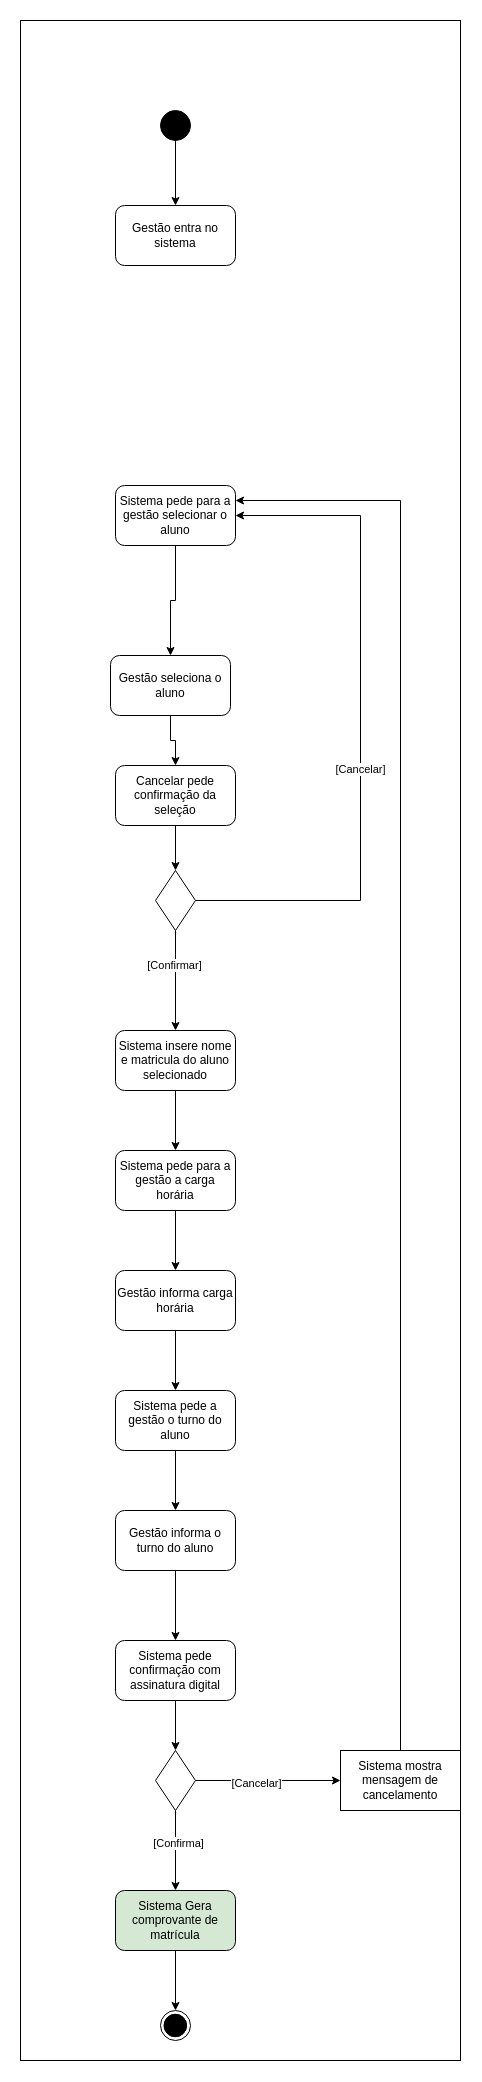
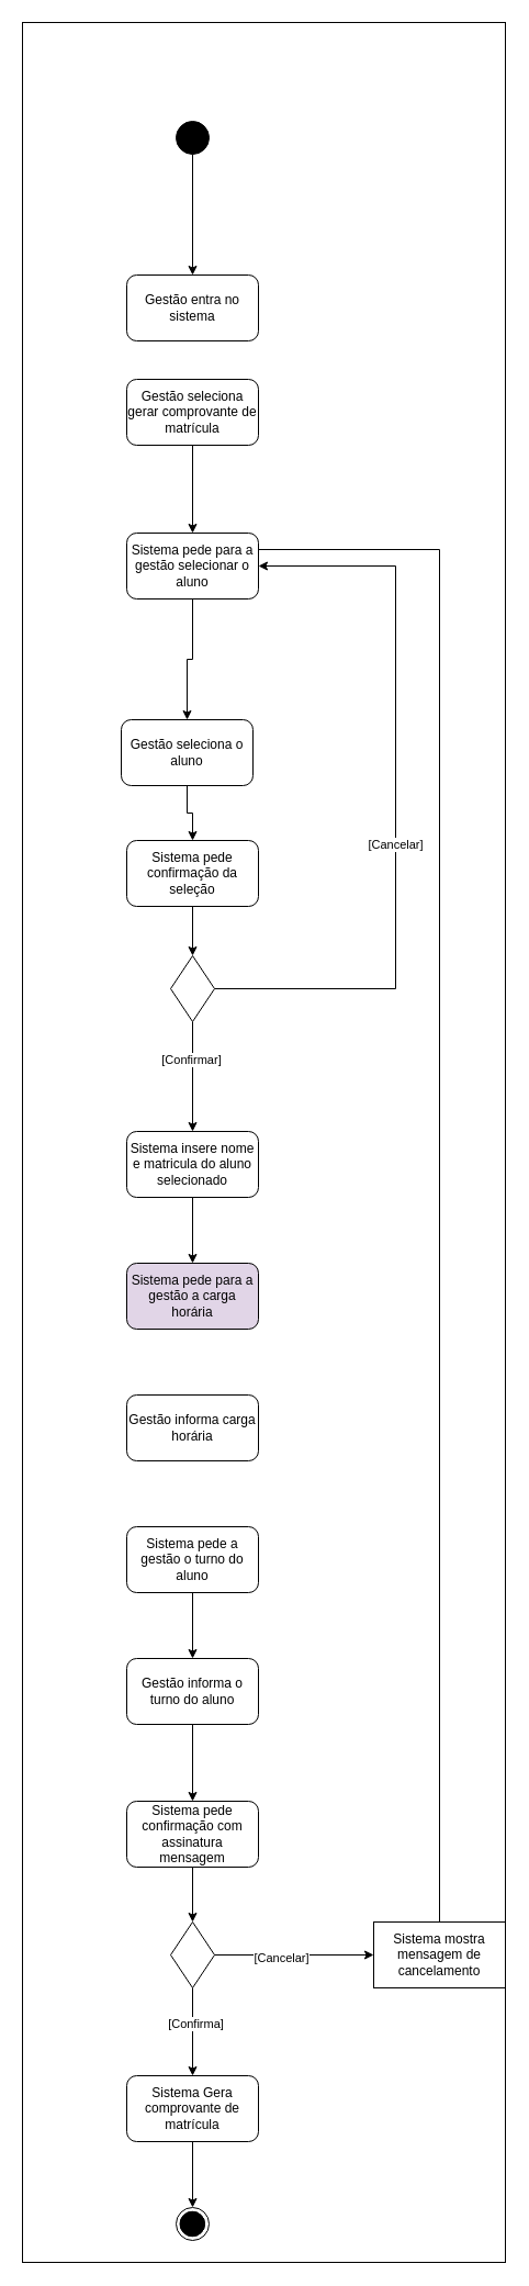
- <mxCell id="5" value="Gestão entra no sistema" style="rounded=1;whiteSpace=wrap;html=1;fillColor=#FFFFFF;" vertex="1" parent="1"><mxGeometry x="115" y="205" width="120" height="60" as="geometry" /></mxCell>
+ <mxCell id="5" value="Gestão entra no sistema" style="rounded=1;whiteSpace=wrap;html=1;fillColor=#FFFFFF;" vertex="1" parent="1"><mxGeometry x="115" y="250" width="120" height="60" as="geometry" /></mxCell>
+ <mxCell id="7" value="Gestão seleciona gerar comprovante de matrícula" style="whiteSpace=wrap;html=1;fillColor=#FFFFFF;rounded=1;" vertex="1" parent="1"><mxGeometry x="115" y="345" width="120" height="60" as="geometry" /></mxCell>
+ <mxCell id="6" value="" style="edgeStyle=orthogonalEdgeStyle;rounded=0;orthogonalLoop=1;jettySize=auto;html=1;" edge="1" parent="1" source="7" target="9"><mxGeometry relative="1" as="geometry" /></mxCell>
- <mxCell id="41" style="edgeStyle=orthogonalEdgeStyle;rounded=0;orthogonalLoop=1;jettySize=auto;html=1;exitX=0.5;exitY=0;exitDx=0;exitDy=0;entryX=1;entryY=0.25;entryDx=0;entryDy=0;" edge="1" parent="1" source="42" target="9"><mxGeometry relative="1" as="geometry" /></mxCell>
+ <mxCell id="41" style="edgeStyle=orthogonalEdgeStyle;rounded=0;orthogonalLoop=1;jettySize=auto;html=1;exitX=0.5;exitY=0;exitDx=0;exitDy=0;entryX=1;entryY=0.25;entryDx=0;entryDy=0;endArrow=none;" edge="1" parent="1" source="42" target="9"><mxGeometry relative="1" as="geometry" /></mxCell>
- <mxCell id="13" value="Cancelar pede confirmação da seleção" style="whiteSpace=wrap;html=1;fillColor=#FFFFFF;rounded=1;" vertex="1" parent="1"><mxGeometry x="115" y="765" width="120" height="60" as="geometry" /></mxCell>
+ <mxCell id="13" value="Sistema pede confirmação da seleção" style="whiteSpace=wrap;html=1;fillColor=#FFFFFF;rounded=1;" vertex="1" parent="1"><mxGeometry x="115" y="765" width="120" height="60" as="geometry" /></mxCell>
- <mxCell id="22" value="Sistema pede para a gestão a carga horária" style="whiteSpace=wrap;html=1;rounded=1;" vertex="1" parent="1"><mxGeometry x="115" y="1150" width="120" height="60" as="geometry" /></mxCell>
+ <mxCell id="22" value="Sistema pede para a gestão a carga horária" style="whiteSpace=wrap;html=1;rounded=1;fillColor=#e1d5e7;" vertex="1" parent="1"><mxGeometry x="115" y="1150" width="120" height="60" as="geometry" /></mxCell>
- <mxCell id="21" value="" style="edgeStyle=orthogonalEdgeStyle;rounded=0;orthogonalLoop=1;jettySize=auto;html=1;" edge="1" parent="1" source="22" target="24"><mxGeometry relative="1" as="geometry" /></mxCell>
- <mxCell id="23" value="" style="edgeStyle=orthogonalEdgeStyle;rounded=0;orthogonalLoop=1;jettySize=auto;html=1;" edge="1" parent="1" source="24" target="26"><mxGeometry relative="1" as="geometry" /></mxCell>
- <mxCell id="30" value="Sistema pede confirmação com assinatura digital" style="whiteSpace=wrap;html=1;rounded=1;" vertex="1" parent="1"><mxGeometry x="115" y="1640" width="120" height="60" as="geometry" /></mxCell>
+ <mxCell id="30" value="Sistema pede confirmação com assinatura mensagem" style="whiteSpace=wrap;html=1;rounded=1;" vertex="1" parent="1"><mxGeometry x="115" y="1640" width="120" height="60" as="geometry" /></mxCell>
- <mxCell id="37" value="Sistema Gera comprovante de matrícula" style="rounded=1;whiteSpace=wrap;html=1;fillColor=#d5e8d4;" vertex="1" parent="1"><mxGeometry x="115" y="1890" width="120" height="60" as="geometry" /></mxCell>
+ <mxCell id="37" value="Sistema Gera comprovante de matrícula" style="rounded=1;whiteSpace=wrap;html=1;" vertex="1" parent="1"><mxGeometry x="115" y="1890" width="120" height="60" as="geometry" /></mxCell>
